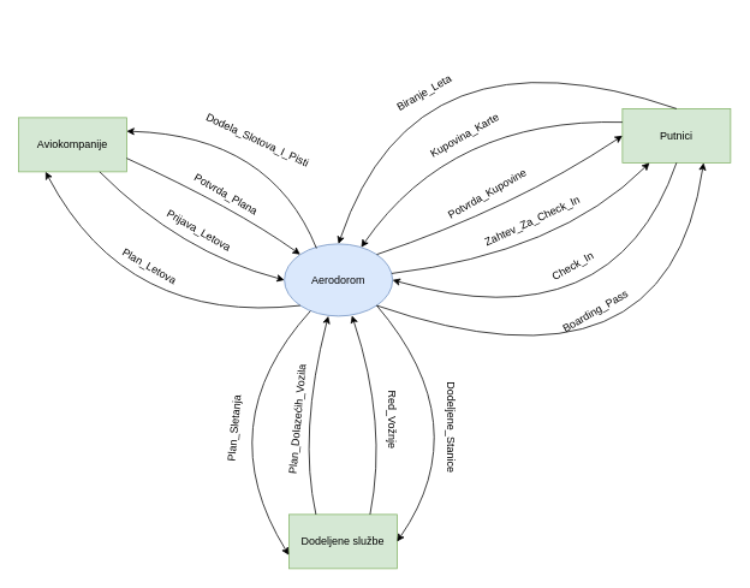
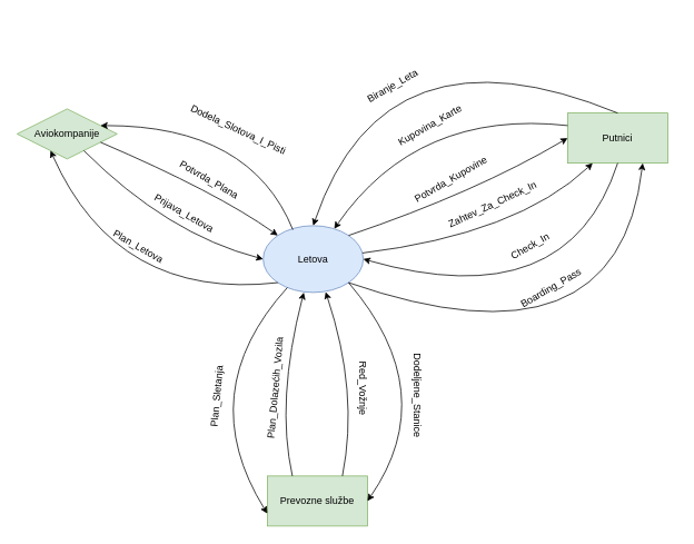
- <mxCell id="4" value="Putnici" style="rounded=0;whiteSpace=wrap;html=1;fillColor=#d5e8d4;strokeColor=#82b366;" parent="1" vertex="1"><mxGeometry x="690" y="120" width="120" height="60" as="geometry" /></mxCell>
+ <mxCell id="4" value="Putnici" style="rounded=0;whiteSpace=wrap;html=1;fillColor=#d5e8d4;strokeColor=#82b366;" parent="1" vertex="1"><mxGeometry x="680" y="135" width="120" height="60" as="geometry" /></mxCell>
- <mxCell id="3" value="Aviokompanije" style="rounded=0;whiteSpace=wrap;html=1;fillColor=#d5e8d4;strokeColor=#82b366;" parent="1" vertex="1"><mxGeometry x="20" y="130" width="120" height="60" as="geometry" /></mxCell>
+ <mxCell id="3" value="Aviokompanije" style="rhombus;whiteSpace=wrap;html=1;fillColor=#d5e8d4;strokeColor=#82b366;" parent="1" vertex="1"><mxGeometry x="20" y="130" width="120" height="60" as="geometry" /></mxCell>
- <mxCell id="2" value="Aerodorom" style="ellipse;whiteSpace=wrap;html=1;fillColor=#dae8fc;strokeColor=#6c8ebf;" parent="1" vertex="1"><mxGeometry x="315" y="270" width="120" height="80" as="geometry" /></mxCell>
+ <mxCell id="2" value="Letova" style="ellipse;whiteSpace=wrap;html=1;fillColor=#dae8fc;strokeColor=#6c8ebf;" parent="1" vertex="1"><mxGeometry x="315" y="270" width="120" height="80" as="geometry" /></mxCell>
- <mxCell id="5" value="Dodeljene službe" style="rounded=0;whiteSpace=wrap;html=1;fillColor=#d5e8d4;strokeColor=#82b366;" parent="1" vertex="1"><mxGeometry x="320" y="570" width="120" height="60" as="geometry" /></mxCell>
+ <mxCell id="5" value="Prevozne službe" style="rounded=0;whiteSpace=wrap;html=1;fillColor=#d5e8d4;strokeColor=#82b366;" parent="1" vertex="1"><mxGeometry x="320" y="570" width="120" height="60" as="geometry" /></mxCell>
